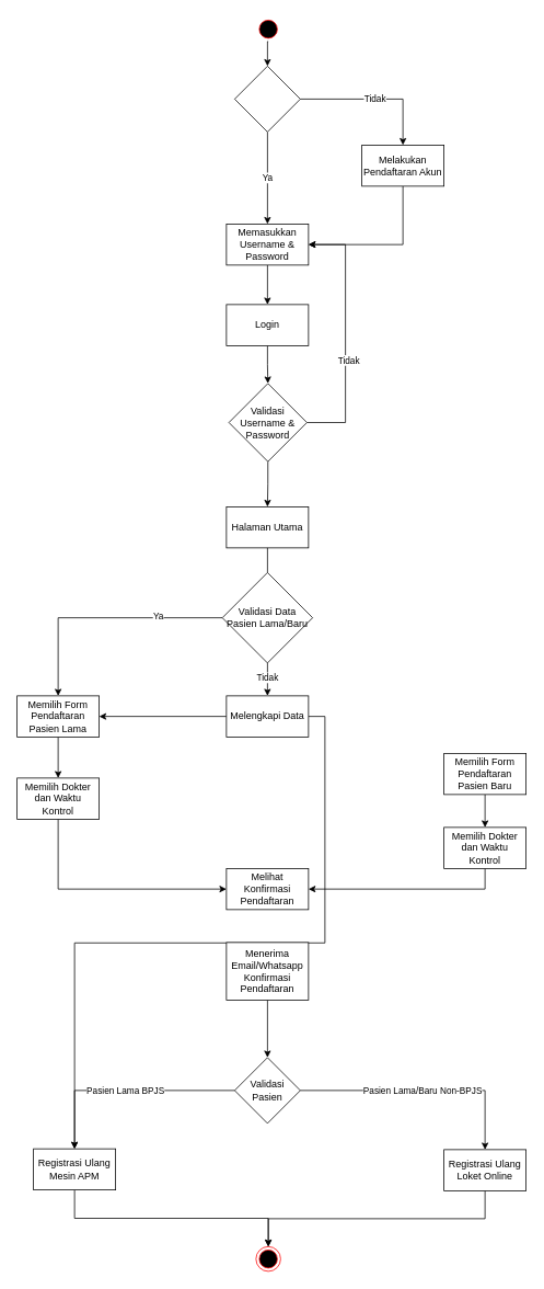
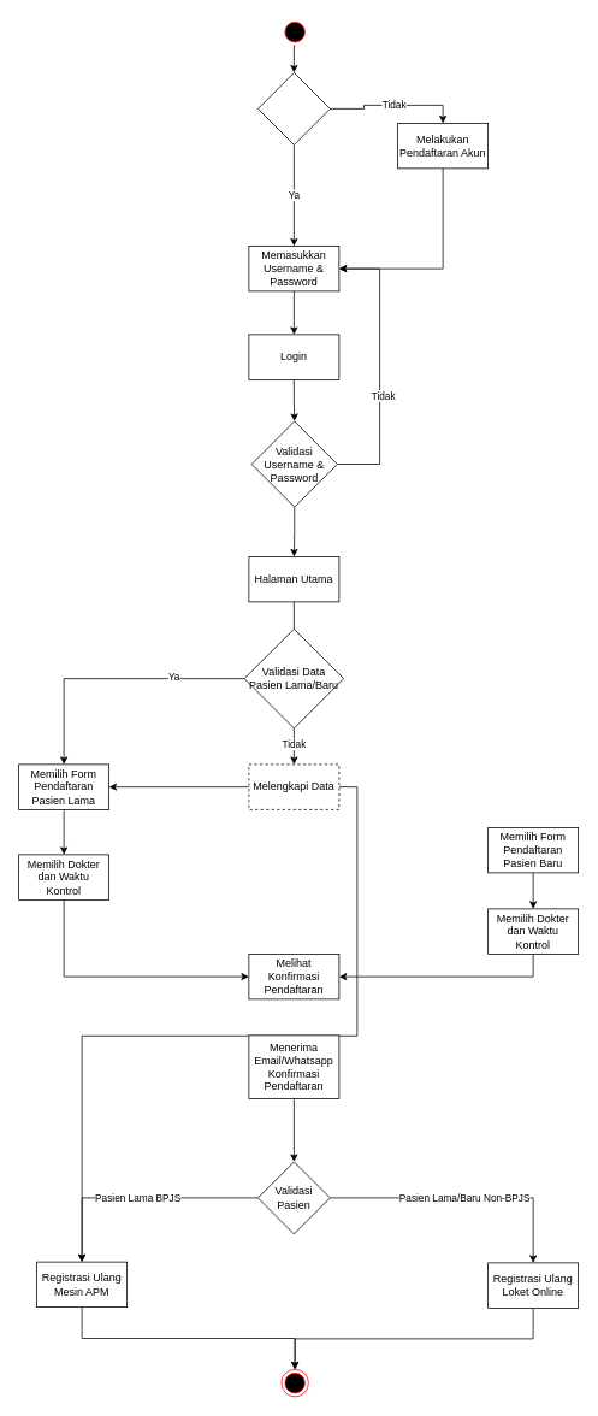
- <mxCell id="13" value="Melakukan Pendaftaran Akun" style="html=1;dashed=0;whiteSpace=wrap;" parent="1" vertex="1"><mxGeometry x="440" y="176" width="100" height="50" as="geometry" /></mxCell>
+ <mxCell id="13" value="Melakukan Pendaftaran Akun" style="html=1;dashed=0;whiteSpace=wrap;" parent="1" vertex="1"><mxGeometry x="440" y="136" width="100" height="50" as="geometry" /></mxCell>
- <mxCell id="31" value="Melengkapi Data" style="html=1;dashed=0;whiteSpace=wrap;" parent="1" vertex="1"><mxGeometry x="275" y="846" width="100" height="50" as="geometry" /></mxCell>
+ <mxCell id="31" value="Melengkapi Data" style="html=1;dashed=1;whiteSpace=wrap;" parent="1" vertex="1"><mxGeometry x="275" y="846" width="100" height="50" as="geometry" /></mxCell>
